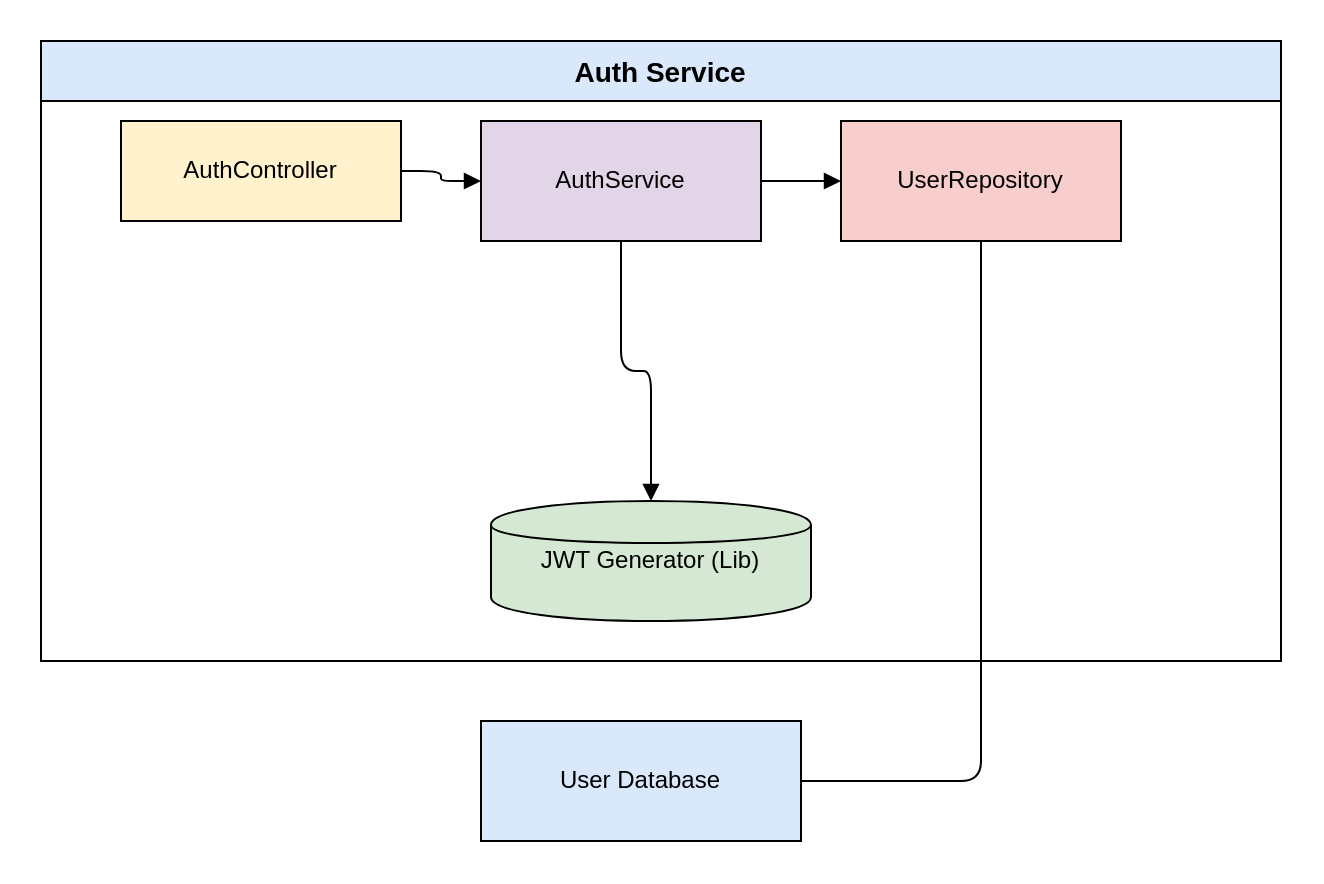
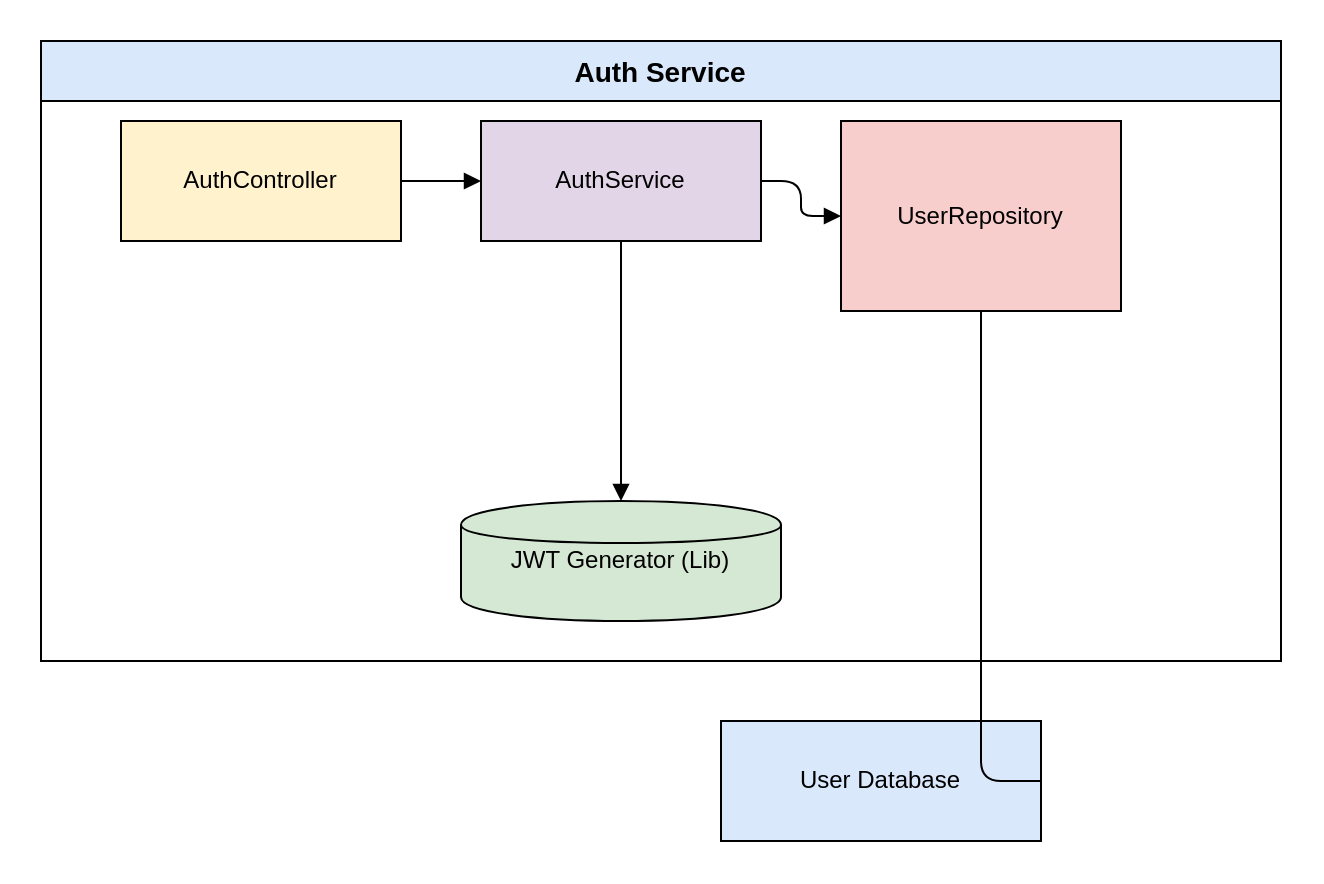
- <mxCell id="3" value="AuthController" style="shape=rectangle;whiteSpace=wrap;html=1;fillColor=#FFF2CC;" parent="2" vertex="1"><mxGeometry x="40" y="40" width="140" height="50" as="geometry" /></mxCell>
+ <mxCell id="3" value="AuthController" style="shape=rectangle;whiteSpace=wrap;html=1;fillColor=#FFF2CC;" parent="2" vertex="1"><mxGeometry x="40" y="40" width="140" height="60" as="geometry" /></mxCell>
- <mxCell id="5" value="UserRepository" style="shape=rectangle;whiteSpace=wrap;html=1;fillColor=#F8CECC;" parent="2" vertex="1"><mxGeometry x="400" y="40" width="140" height="60" as="geometry" /></mxCell>
+ <mxCell id="5" value="UserRepository" style="shape=rectangle;whiteSpace=wrap;html=1;fillColor=#F8CECC;" parent="2" vertex="1"><mxGeometry x="400" y="40" width="140" height="95" as="geometry" /></mxCell>
- <mxCell id="6" value="JWT Generator (Lib)" style="shape=cylinder;whiteSpace=wrap;html=1;fillColor=#D5E8D4;" parent="2" vertex="1"><mxGeometry x="225" y="230" width="160" height="60" as="geometry" /></mxCell>
+ <mxCell id="6" value="JWT Generator (Lib)" style="shape=cylinder;whiteSpace=wrap;html=1;fillColor=#D5E8D4;" parent="2" vertex="1"><mxGeometry x="210" y="230" width="160" height="60" as="geometry" /></mxCell>
- <mxCell id="7" value="User Database" style="shape=database;whiteSpace=wrap;html=1;fillColor=#DAE8FC;" parent="1" vertex="1"><mxGeometry x="240" y="360" width="160" height="60" as="geometry" /></mxCell>
+ <mxCell id="7" value="User Database" style="shape=database;whiteSpace=wrap;html=1;fillColor=#DAE8FC;" parent="1" vertex="1"><mxGeometry x="360" y="360" width="160" height="60" as="geometry" /></mxCell>
